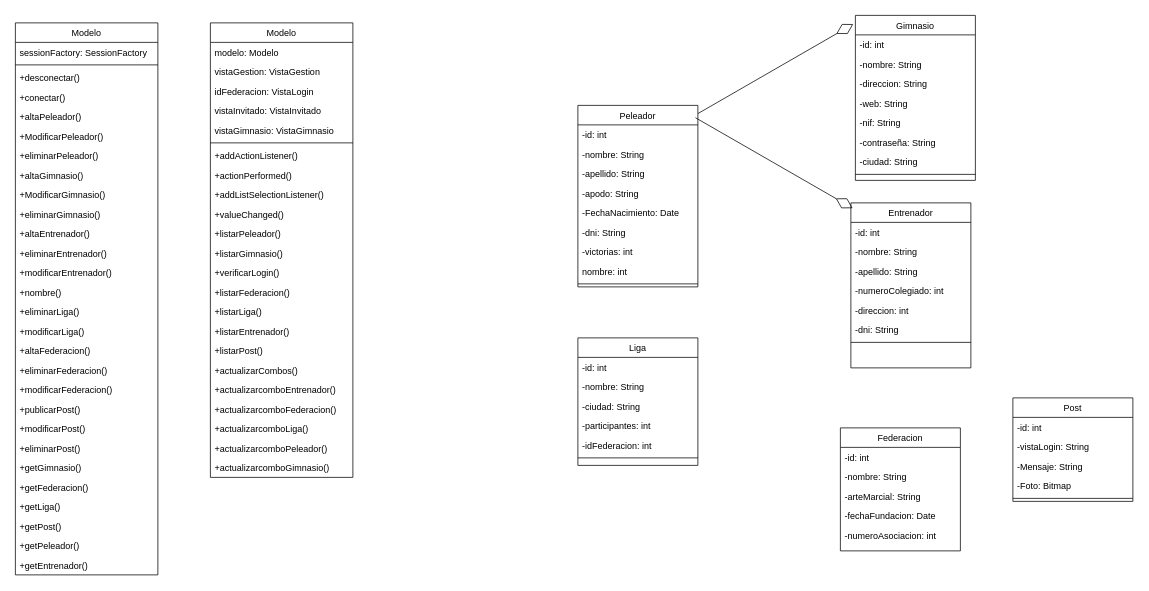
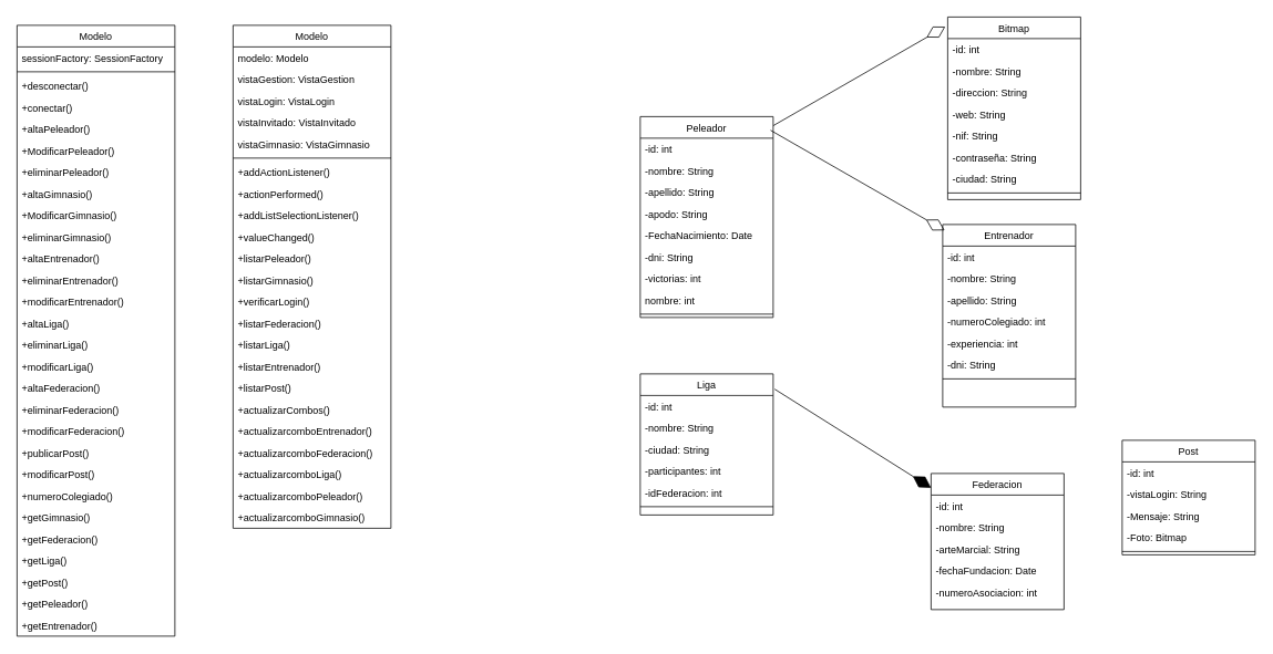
- <mxCell id="8" value="Gimnasio" style="swimlane;fontStyle=0;align=center;verticalAlign=top;childLayout=stackLayout;horizontal=1;startSize=26;horizontalStack=0;resizeParent=1;resizeLast=0;collapsible=1;marginBottom=0;rounded=0;shadow=0;strokeWidth=1;" parent="1" vertex="1"><mxGeometry x="1140" y="20" width="160" height="220" as="geometry"><mxRectangle x="508" y="120" width="160" height="26" as="alternateBounds" /></mxGeometry></mxCell>
+ <mxCell id="8" value="Bitmap" style="swimlane;fontStyle=0;align=center;verticalAlign=top;childLayout=stackLayout;horizontal=1;startSize=26;horizontalStack=0;resizeParent=1;resizeLast=0;collapsible=1;marginBottom=0;rounded=0;shadow=0;strokeWidth=1;" parent="1" vertex="1"><mxGeometry x="1140" y="20" width="160" height="220" as="geometry"><mxRectangle x="508" y="120" width="160" height="26" as="alternateBounds" /></mxGeometry></mxCell>
- <mxCell id="83" value="idFederacion: VistaLogin" style="text;align=left;verticalAlign=top;spacingLeft=4;spacingRight=4;overflow=hidden;rotatable=0;points=[[0,0.5],[1,0.5]];portConstraint=eastwest;rounded=0;shadow=0;html=0;" vertex="1" parent="80"><mxGeometry y="78" width="190" height="26" as="geometry" /></mxCell>
+ <mxCell id="83" value="vistaLogin: VistaLogin" style="text;align=left;verticalAlign=top;spacingLeft=4;spacingRight=4;overflow=hidden;rotatable=0;points=[[0,0.5],[1,0.5]];portConstraint=eastwest;rounded=0;shadow=0;html=0;" vertex="1" parent="80"><mxGeometry y="78" width="190" height="26" as="geometry" /></mxCell>
- <mxCell id="64" value="+nombre()" style="text;align=left;verticalAlign=top;spacingLeft=4;spacingRight=4;overflow=hidden;rotatable=0;points=[[0,0.5],[1,0.5]];portConstraint=eastwest;rounded=0;shadow=0;html=0;" vertex="1" parent="50"><mxGeometry y="346" width="190" height="26" as="geometry" /></mxCell>
+ <mxCell id="64" value="+altaLiga()" style="text;align=left;verticalAlign=top;spacingLeft=4;spacingRight=4;overflow=hidden;rotatable=0;points=[[0,0.5],[1,0.5]];portConstraint=eastwest;rounded=0;shadow=0;html=0;" vertex="1" parent="50"><mxGeometry y="346" width="190" height="26" as="geometry" /></mxCell>
- <mxCell id="32" value="-direccion: int" style="text;align=left;verticalAlign=top;spacingLeft=4;spacingRight=4;overflow=hidden;rotatable=0;points=[[0,0.5],[1,0.5]];portConstraint=eastwest;rounded=0;shadow=0;html=0;" vertex="1" parent="27"><mxGeometry y="130" width="160" height="26" as="geometry" /></mxCell>
+ <mxCell id="32" value="-experiencia: int" style="text;align=left;verticalAlign=top;spacingLeft=4;spacingRight=4;overflow=hidden;rotatable=0;points=[[0,0.5],[1,0.5]];portConstraint=eastwest;rounded=0;shadow=0;html=0;" vertex="1" parent="27"><mxGeometry y="130" width="160" height="26" as="geometry" /></mxCell>
+ <mxCell id="79" value="" style="endArrow=diamondThin;html=1;rounded=0;exitX=1.011;exitY=0.108;exitDx=0;exitDy=0;endFill=1;strokeWidth=1;endSize=23;entryX=0;entryY=0.105;entryDx=0;entryDy=0;exitPerimeter=0;entryPerimeter=0;" edge="1" parent="1" source="35" target="42"><mxGeometry width="50" height="50" relative="1" as="geometry"><mxPoint x="860" y="392" as="sourcePoint" /><mxPoint x="880" y="460" as="targetPoint" /></mxGeometry></mxCell>
- <mxCell id="72" value="+eliminarPost()" style="text;align=left;verticalAlign=top;spacingLeft=4;spacingRight=4;overflow=hidden;rotatable=0;points=[[0,0.5],[1,0.5]];portConstraint=eastwest;rounded=0;shadow=0;html=0;" vertex="1" parent="50"><mxGeometry y="554" width="190" height="26" as="geometry" /></mxCell>
+ <mxCell id="72" value="+numeroColegiado()" style="text;align=left;verticalAlign=top;spacingLeft=4;spacingRight=4;overflow=hidden;rotatable=0;points=[[0,0.5],[1,0.5]];portConstraint=eastwest;rounded=0;shadow=0;html=0;" vertex="1" parent="50"><mxGeometry y="554" width="190" height="26" as="geometry" /></mxCell>
